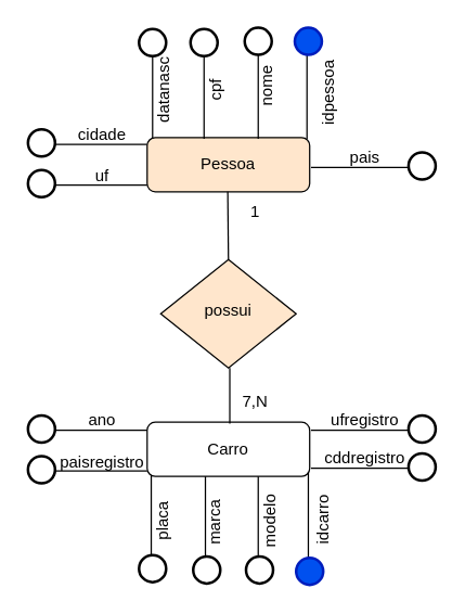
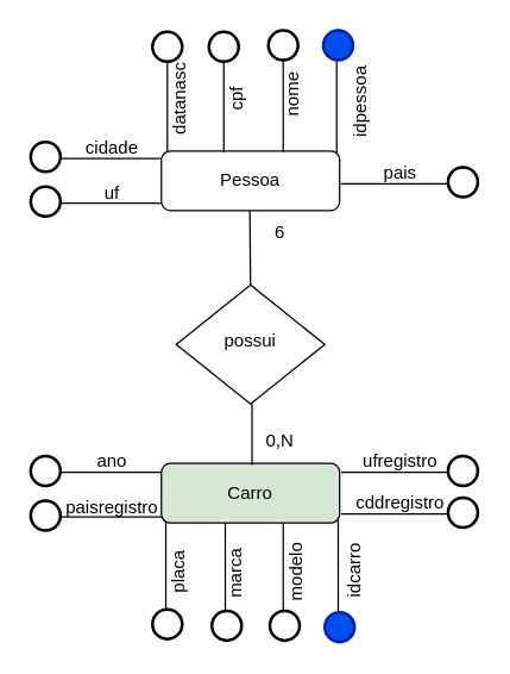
- <mxCell id="2" value="Pessoa" style="rounded=1;whiteSpace=wrap;html=1;fontSize=12;glass=0;strokeWidth=1;shadow=0;labelBackgroundColor=none;fillColor=#ffe6cc;" parent="1" vertex="1"><mxGeometry x="108" y="101" width="120" height="40" as="geometry" /></mxCell>
+ <mxCell id="2" value="Pessoa" style="rounded=1;whiteSpace=wrap;html=1;fontSize=12;glass=0;strokeWidth=1;shadow=0;labelBackgroundColor=none;" parent="1" vertex="1"><mxGeometry x="108" y="101" width="120" height="40" as="geometry" /></mxCell>
- <mxCell id="5" value="1" style="text;html=1;strokeColor=none;fillColor=none;align=center;verticalAlign=middle;whiteSpace=wrap;rounded=0;labelBackgroundColor=none;" parent="1" vertex="1"><mxGeometry x="158" y="141" width="60" height="30" as="geometry" /></mxCell>
+ <mxCell id="5" value="6" style="text;html=1;strokeColor=none;fillColor=none;align=center;verticalAlign=middle;whiteSpace=wrap;rounded=0;labelBackgroundColor=none;" parent="1" vertex="1"><mxGeometry x="158" y="141" width="60" height="30" as="geometry" /></mxCell>
- <mxCell id="3" value="possui" style="rhombus;whiteSpace=wrap;html=1;shadow=0;fontFamily=Helvetica;fontSize=12;align=center;strokeWidth=1;spacing=6;spacingTop=-4;labelBackgroundColor=none;fillColor=#ffe6cc;" parent="1" vertex="1"><mxGeometry x="118" y="191" width="100" height="80" as="geometry" /></mxCell>
+ <mxCell id="3" value="possui" style="rhombus;whiteSpace=wrap;html=1;shadow=0;fontFamily=Helvetica;fontSize=12;align=center;strokeWidth=1;spacing=6;spacingTop=-4;labelBackgroundColor=none;" parent="1" vertex="1"><mxGeometry x="118" y="191" width="100" height="80" as="geometry" /></mxCell>
- <mxCell id="6" value="7,N" style="text;html=1;strokeColor=none;fillColor=none;align=center;verticalAlign=middle;whiteSpace=wrap;rounded=0;labelBackgroundColor=none;" parent="1" vertex="1"><mxGeometry x="158" y="281" width="60" height="30" as="geometry" /></mxCell>
+ <mxCell id="6" value="0,N" style="text;html=1;strokeColor=none;fillColor=none;align=center;verticalAlign=middle;whiteSpace=wrap;rounded=0;labelBackgroundColor=none;" parent="1" vertex="1"><mxGeometry x="158" y="281" width="60" height="30" as="geometry" /></mxCell>
- <mxCell id="4" value="Carro" style="rounded=1;whiteSpace=wrap;html=1;fontSize=12;glass=0;strokeWidth=1;shadow=0;labelBackgroundColor=none;" parent="1" vertex="1"><mxGeometry x="108" y="311" width="120" height="40" as="geometry" /></mxCell>
+ <mxCell id="4" value="Carro" style="rounded=1;whiteSpace=wrap;html=1;fontSize=12;glass=0;strokeWidth=1;shadow=0;labelBackgroundColor=none;fillColor=#d5e8d4;" parent="1" vertex="1"><mxGeometry x="108" y="311" width="120" height="40" as="geometry" /></mxCell>
